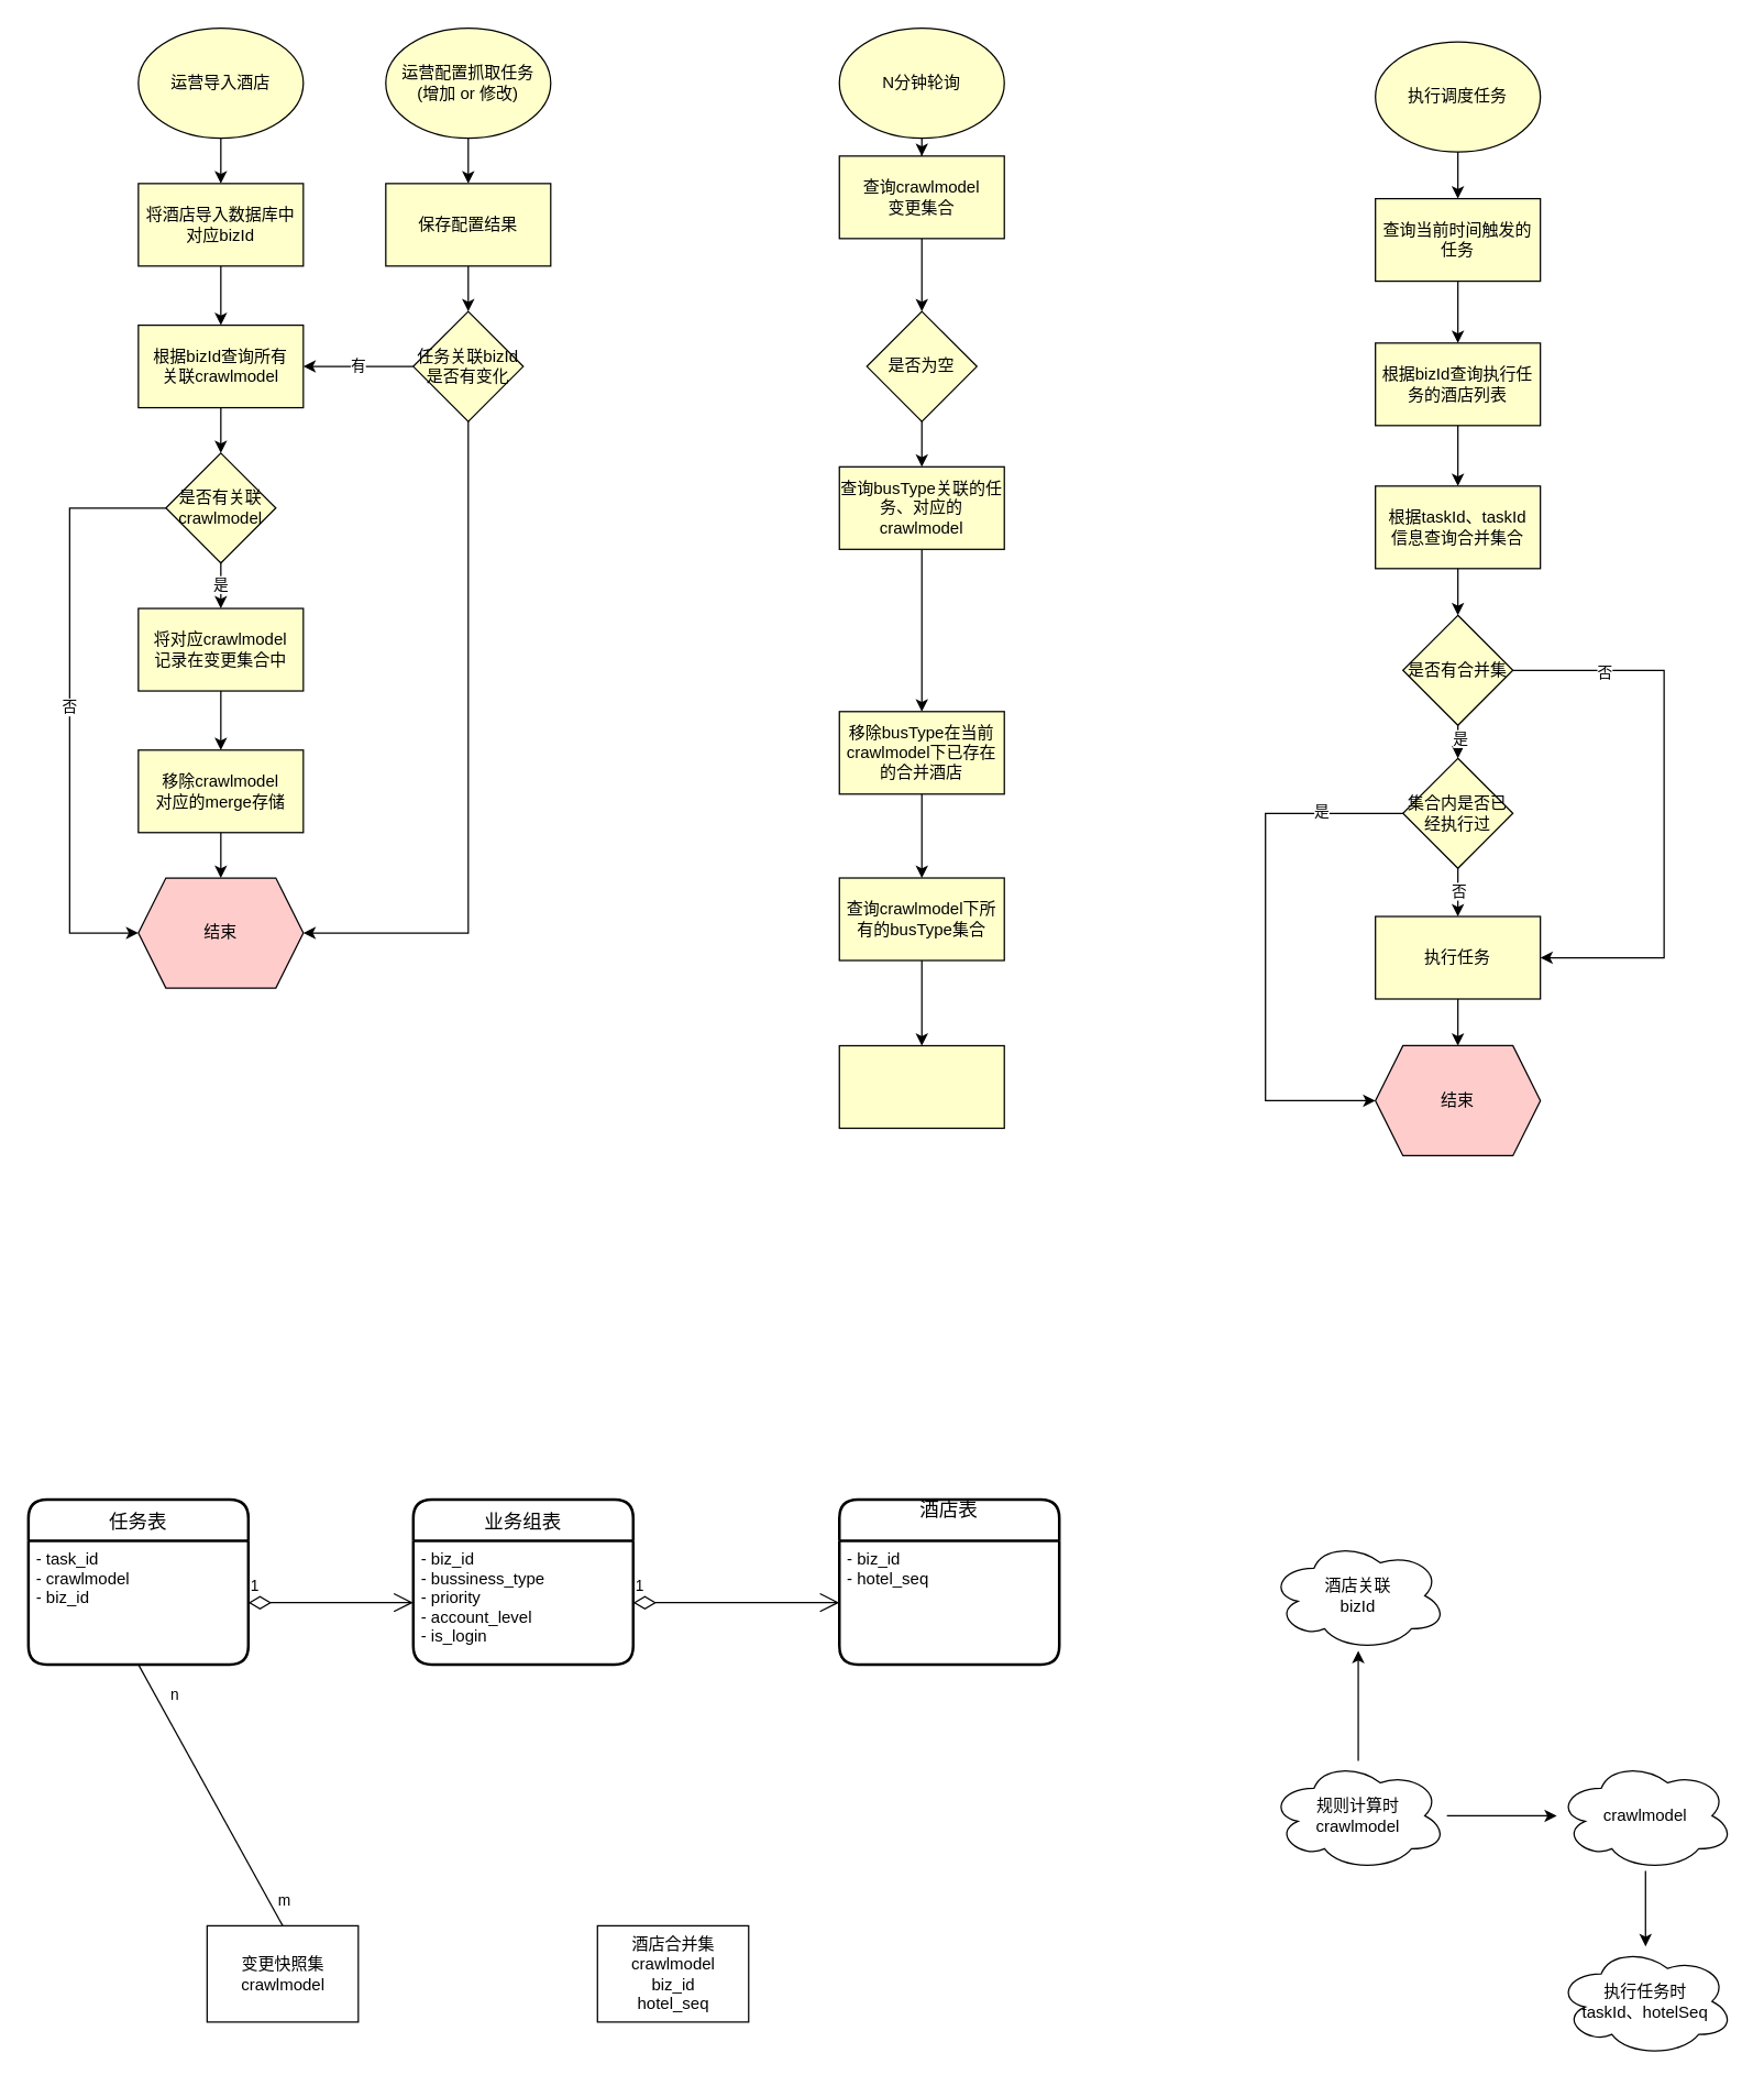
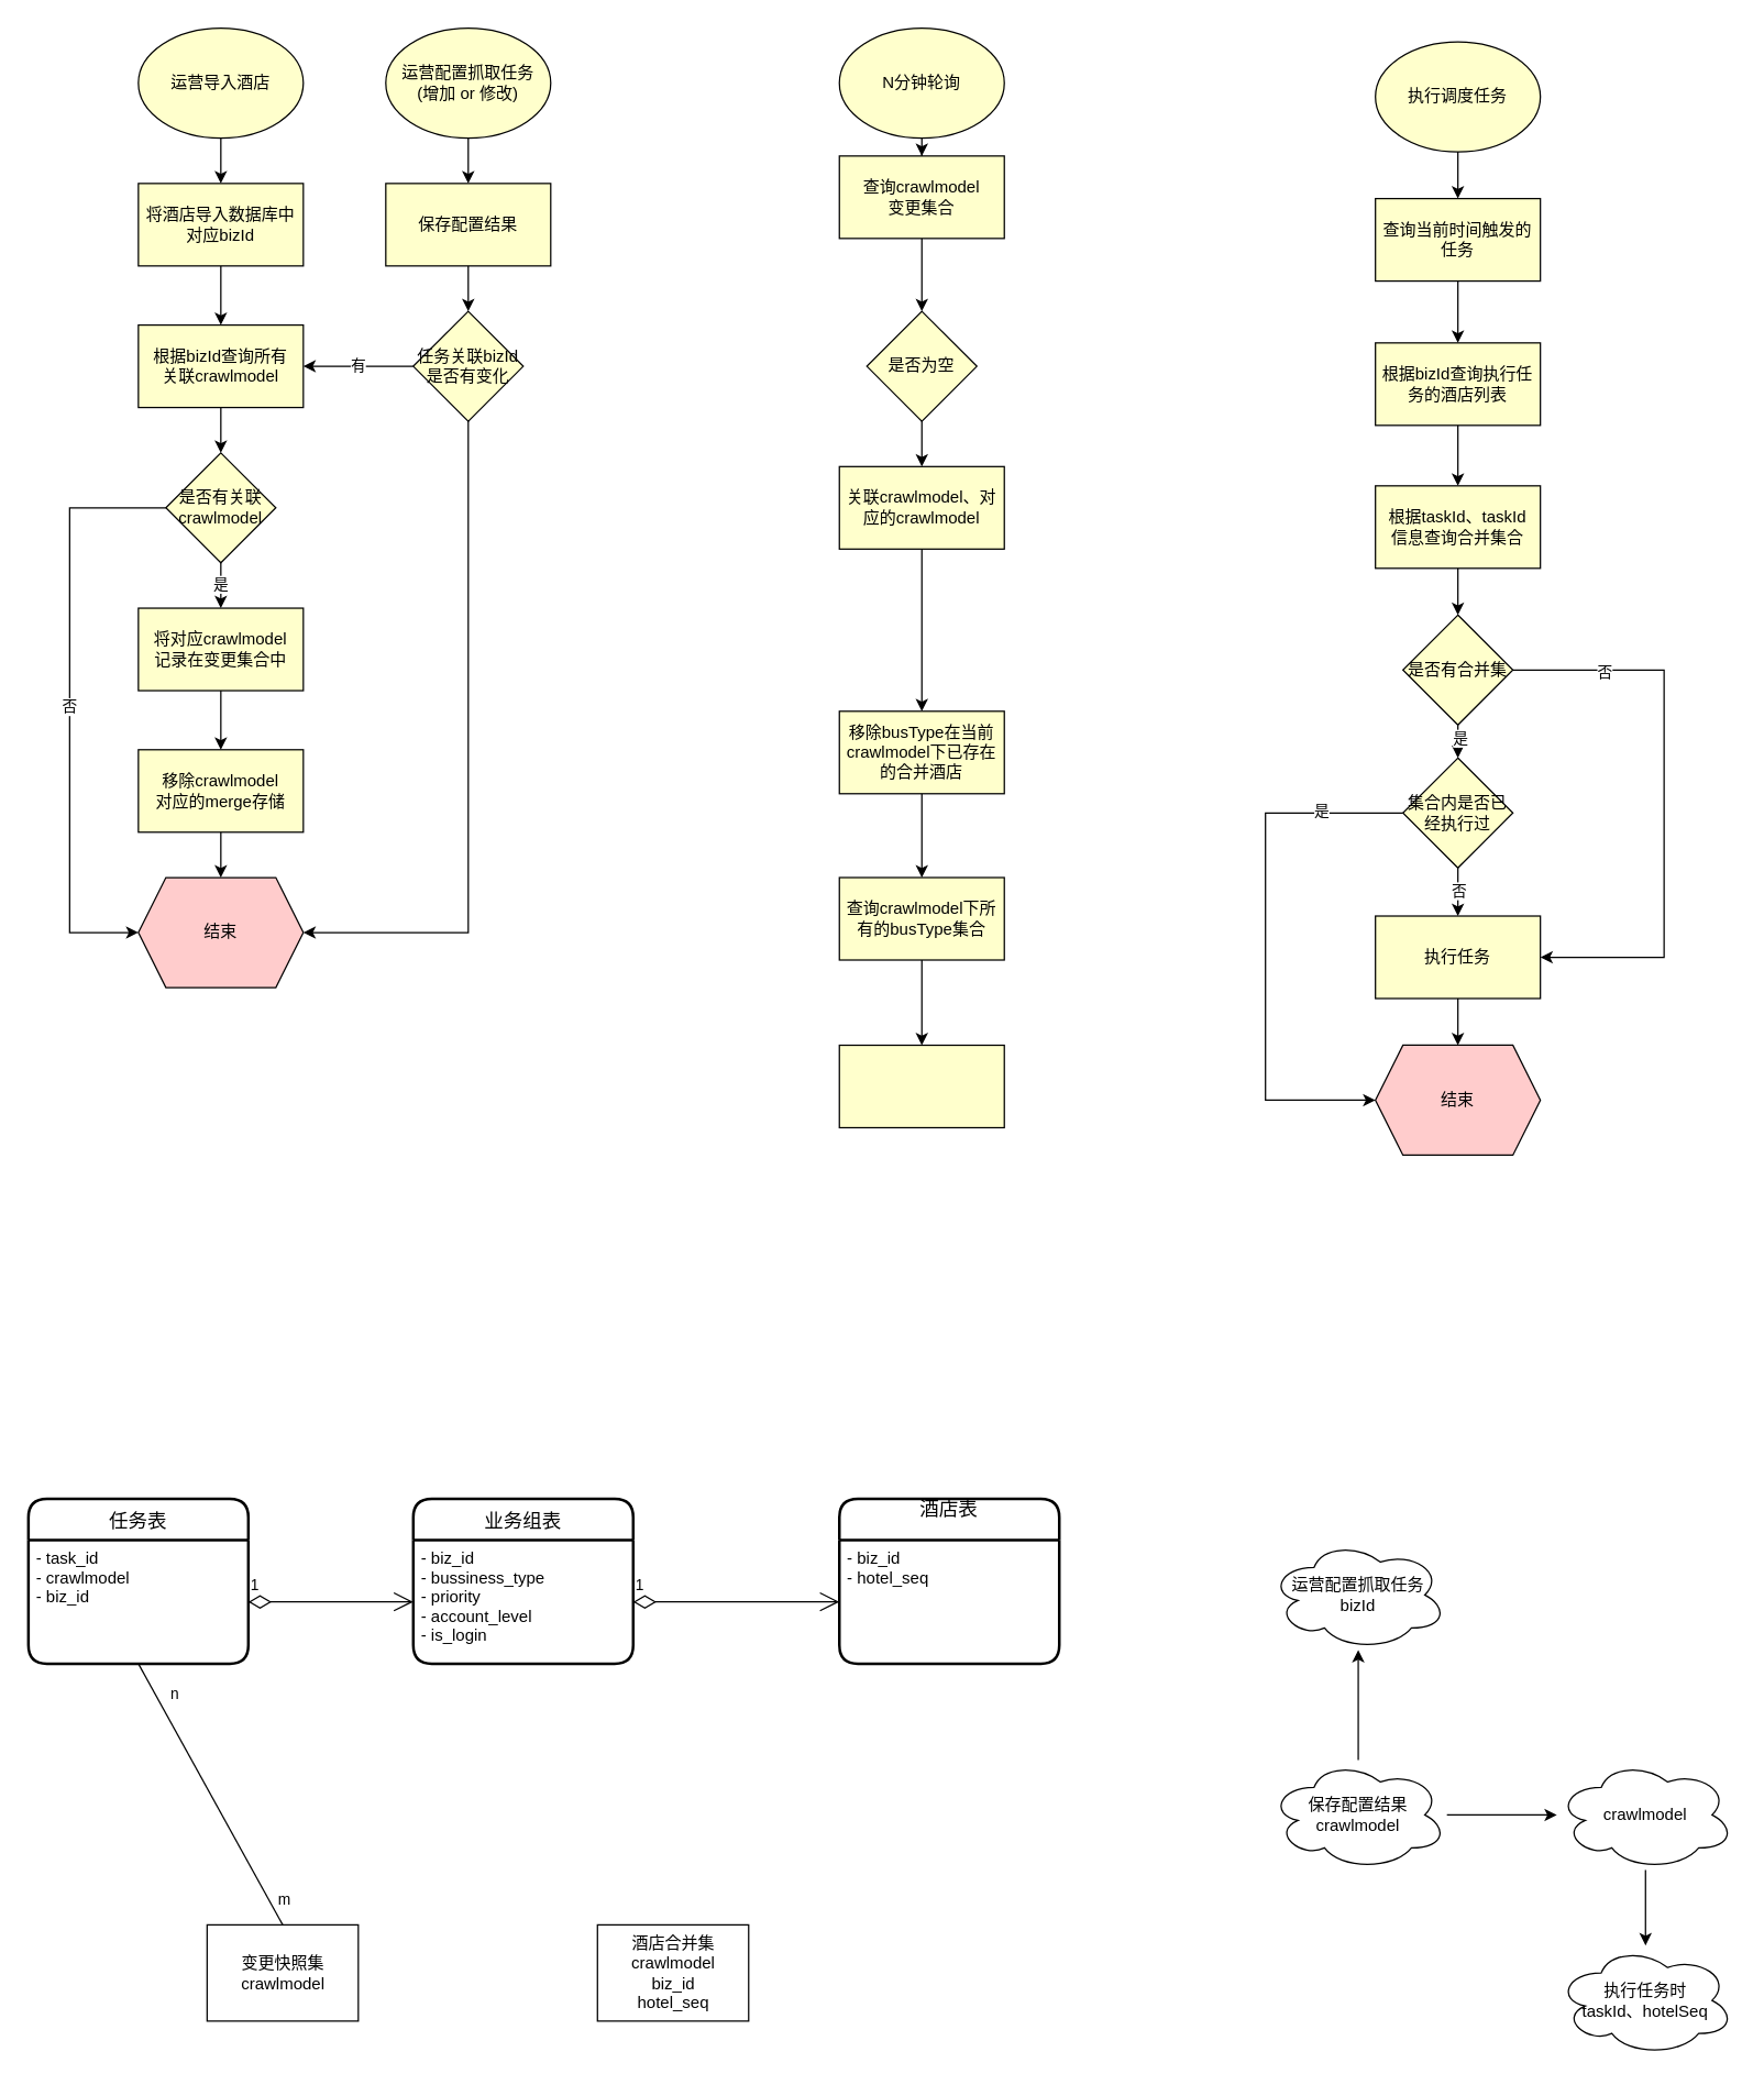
- <mxCell id="13" value="查询busType关联的任务、对应的crawlmodel" style="whiteSpace=wrap;html=1;fillColor=#FFFFCC;" vertex="1" parent="1"><mxGeometry x="610" y="339" width="120" height="60" as="geometry" /></mxCell>
+ <mxCell id="13" value="关联crawlmodel、对应的crawlmodel" style="whiteSpace=wrap;html=1;fillColor=#FFFFCC;" vertex="1" parent="1"><mxGeometry x="610" y="339" width="120" height="60" as="geometry" /></mxCell>
- <mxCell id="43" value="酒店关联&lt;br&gt;bizId" style="ellipse;shape=cloud;whiteSpace=wrap;html=1;" vertex="1" parent="1"><mxGeometry x="923" y="1120" width="129" height="80" as="geometry" /></mxCell>
+ <mxCell id="43" value="运营配置抓取任务&lt;br&gt;bizId" style="ellipse;shape=cloud;whiteSpace=wrap;html=1;" vertex="1" parent="1"><mxGeometry x="923" y="1120" width="129" height="80" as="geometry" /></mxCell>
- <mxCell id="42" value="规则计算时&lt;br&gt;crawlmodel" style="ellipse;shape=cloud;whiteSpace=wrap;html=1;" vertex="1" parent="1"><mxGeometry x="923" y="1280" width="129" height="80" as="geometry" /></mxCell>
+ <mxCell id="42" value="保存配置结果&lt;br&gt;crawlmodel" style="ellipse;shape=cloud;whiteSpace=wrap;html=1;" vertex="1" parent="1"><mxGeometry x="923" y="1280" width="129" height="80" as="geometry" /></mxCell>
